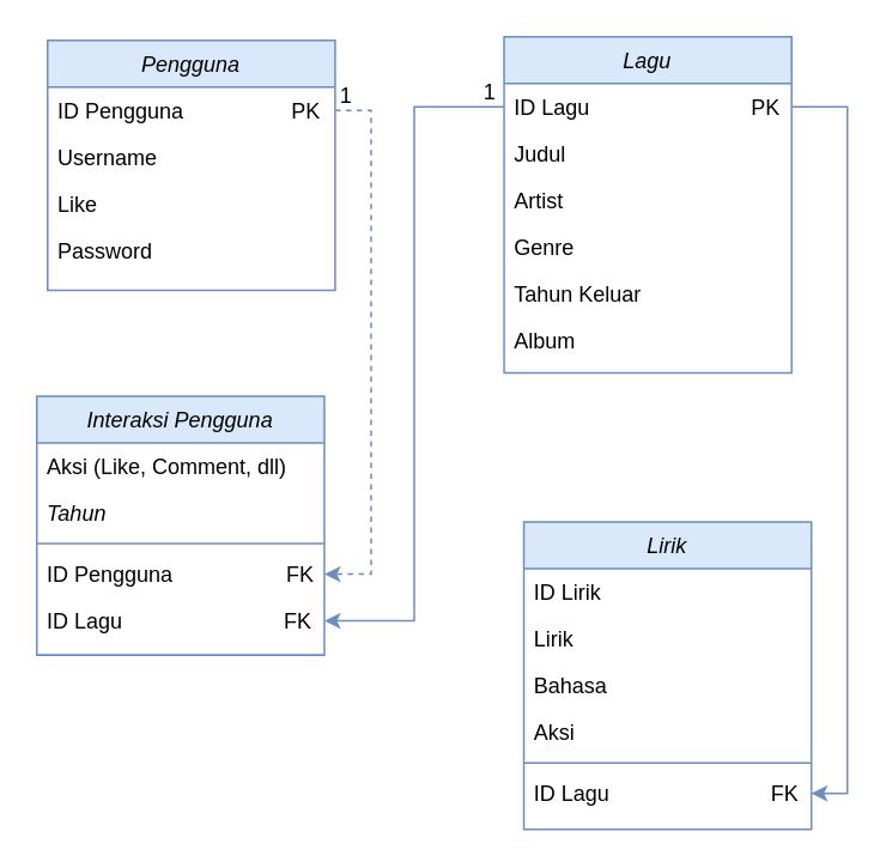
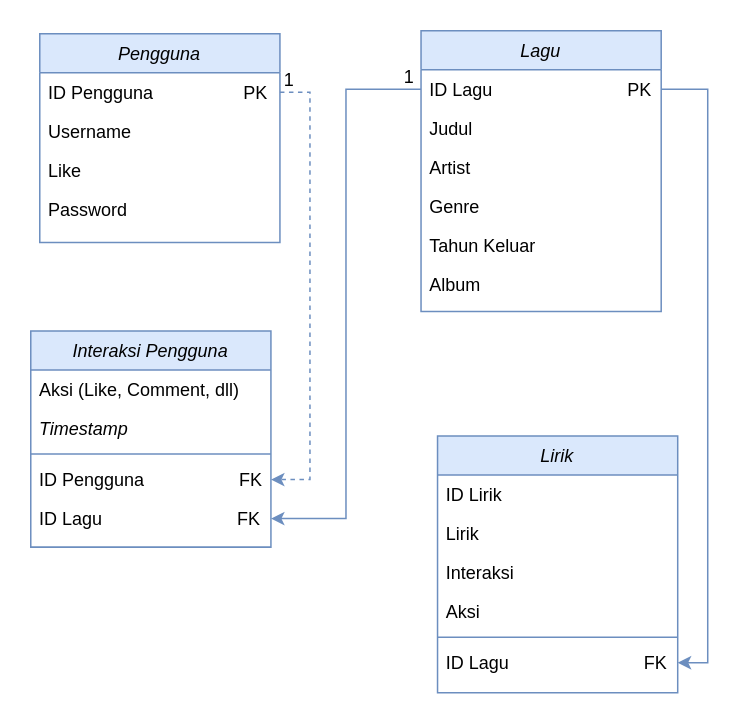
- <mxCell id="16" value="Tahun" style="text;align=left;verticalAlign=top;spacingLeft=4;spacingRight=4;overflow=hidden;rotatable=0;points=[[0,0.5],[1,0.5]];portConstraint=eastwest;rounded=0;shadow=0;html=0;fontStyle=2" parent="14" vertex="1"><mxGeometry y="52" width="160" height="26" as="geometry" /></mxCell>
+ <mxCell id="16" value="Timestamp" style="text;align=left;verticalAlign=top;spacingLeft=4;spacingRight=4;overflow=hidden;rotatable=0;points=[[0,0.5],[1,0.5]];portConstraint=eastwest;rounded=0;shadow=0;html=0;fontStyle=2" parent="14" vertex="1"><mxGeometry y="52" width="160" height="26" as="geometry" /></mxCell>
- <mxCell id="23" value="Bahasa" style="text;align=left;verticalAlign=top;spacingLeft=4;spacingRight=4;overflow=hidden;rotatable=0;points=[[0,0.5],[1,0.5]];portConstraint=eastwest;rounded=0;shadow=0;html=0;" vertex="1" parent="20"><mxGeometry y="78" width="160" height="26" as="geometry" /></mxCell>
+ <mxCell id="23" value="Interaksi" style="text;align=left;verticalAlign=top;spacingLeft=4;spacingRight=4;overflow=hidden;rotatable=0;points=[[0,0.5],[1,0.5]];portConstraint=eastwest;rounded=0;shadow=0;html=0;" vertex="1" parent="20"><mxGeometry y="78" width="160" height="26" as="geometry" /></mxCell>
